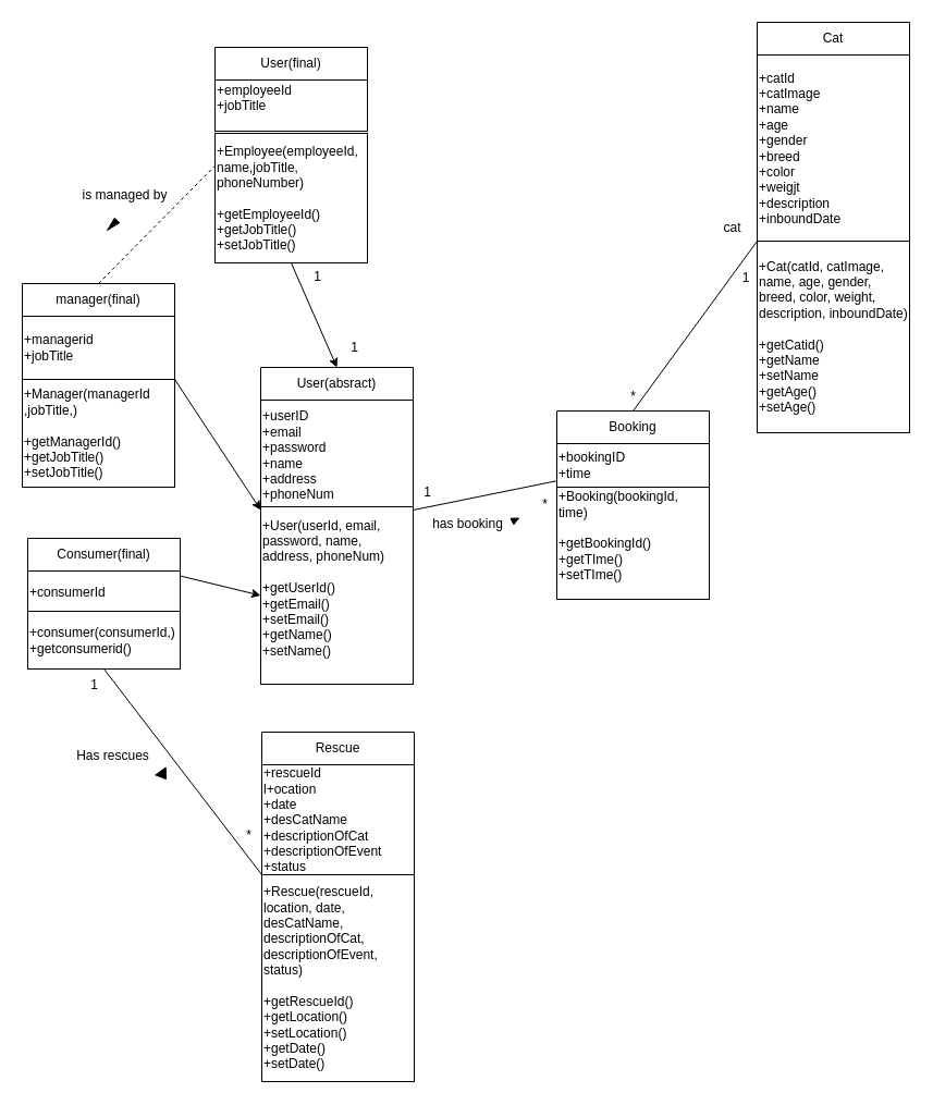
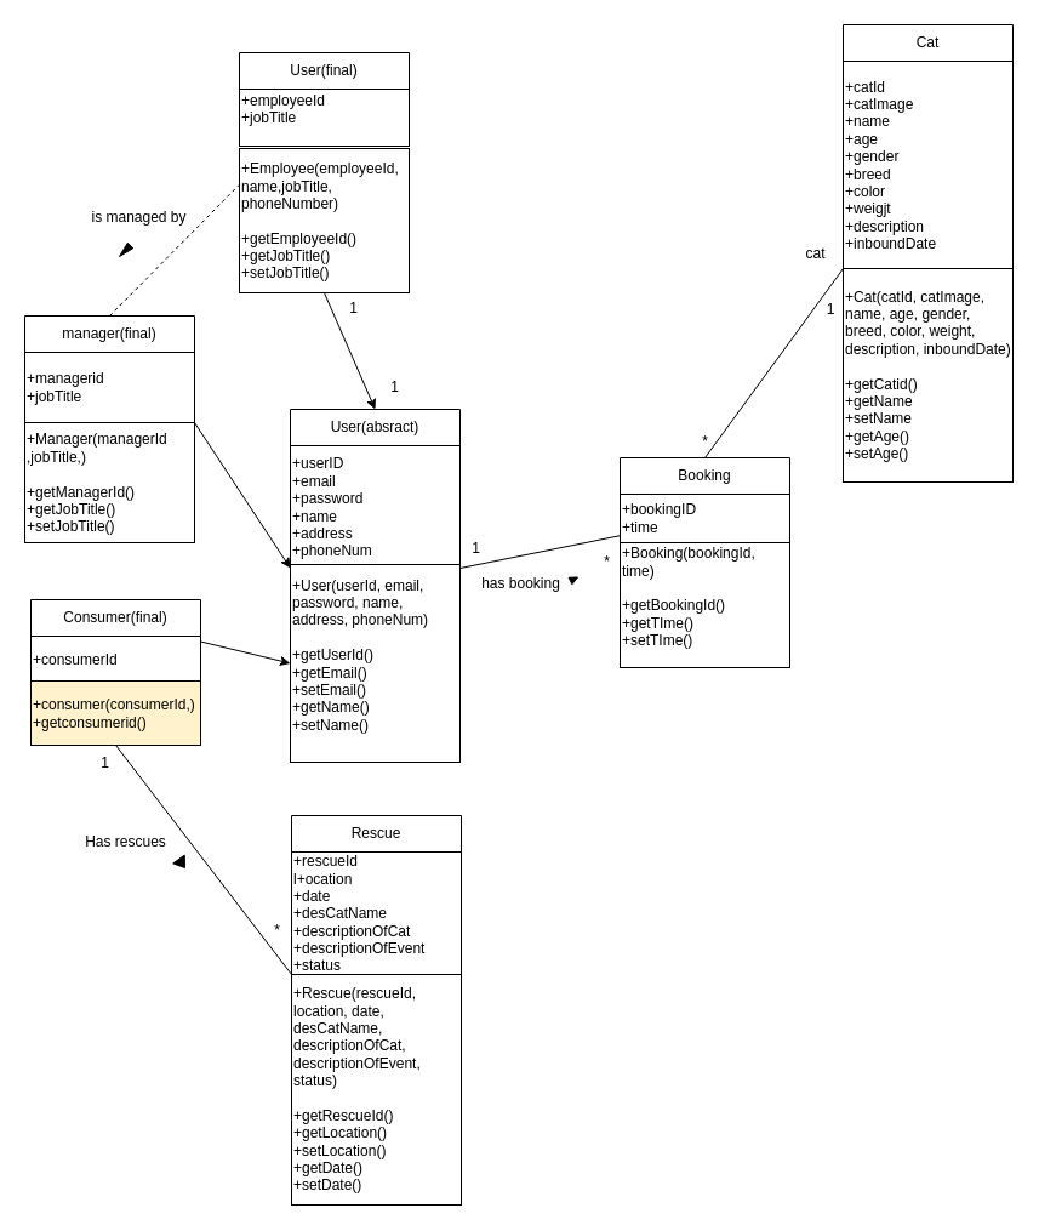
- <mxCell id="25" value="&lt;div style=&quot;&quot;&gt;&lt;div&gt;+consumer(consumerId,&lt;span style=&quot;background-color: transparent; color: light-dark(rgb(0, 0, 0), rgb(255, 255, 255));&quot;&gt;)&lt;/span&gt;&lt;/div&gt;&lt;/div&gt;&lt;div style=&quot;&quot;&gt;+getconsumerid()&lt;br&gt;&lt;/div&gt;" style="rounded=0;whiteSpace=wrap;html=1;align=left;" parent="1" vertex="1"><mxGeometry x="25" y="561" width="140" height="53" as="geometry" /></mxCell>
+ <mxCell id="25" value="&lt;div style=&quot;&quot;&gt;&lt;div&gt;+consumer(consumerId,&lt;span style=&quot;background-color: transparent; color: light-dark(rgb(0, 0, 0), rgb(255, 255, 255));&quot;&gt;)&lt;/span&gt;&lt;/div&gt;&lt;/div&gt;&lt;div style=&quot;&quot;&gt;+getconsumerid()&lt;br&gt;&lt;/div&gt;" style="rounded=0;whiteSpace=wrap;html=1;align=left;fillColor=#fff2cc;" parent="1" vertex="1"><mxGeometry x="25" y="561" width="140" height="53" as="geometry" /></mxCell>
